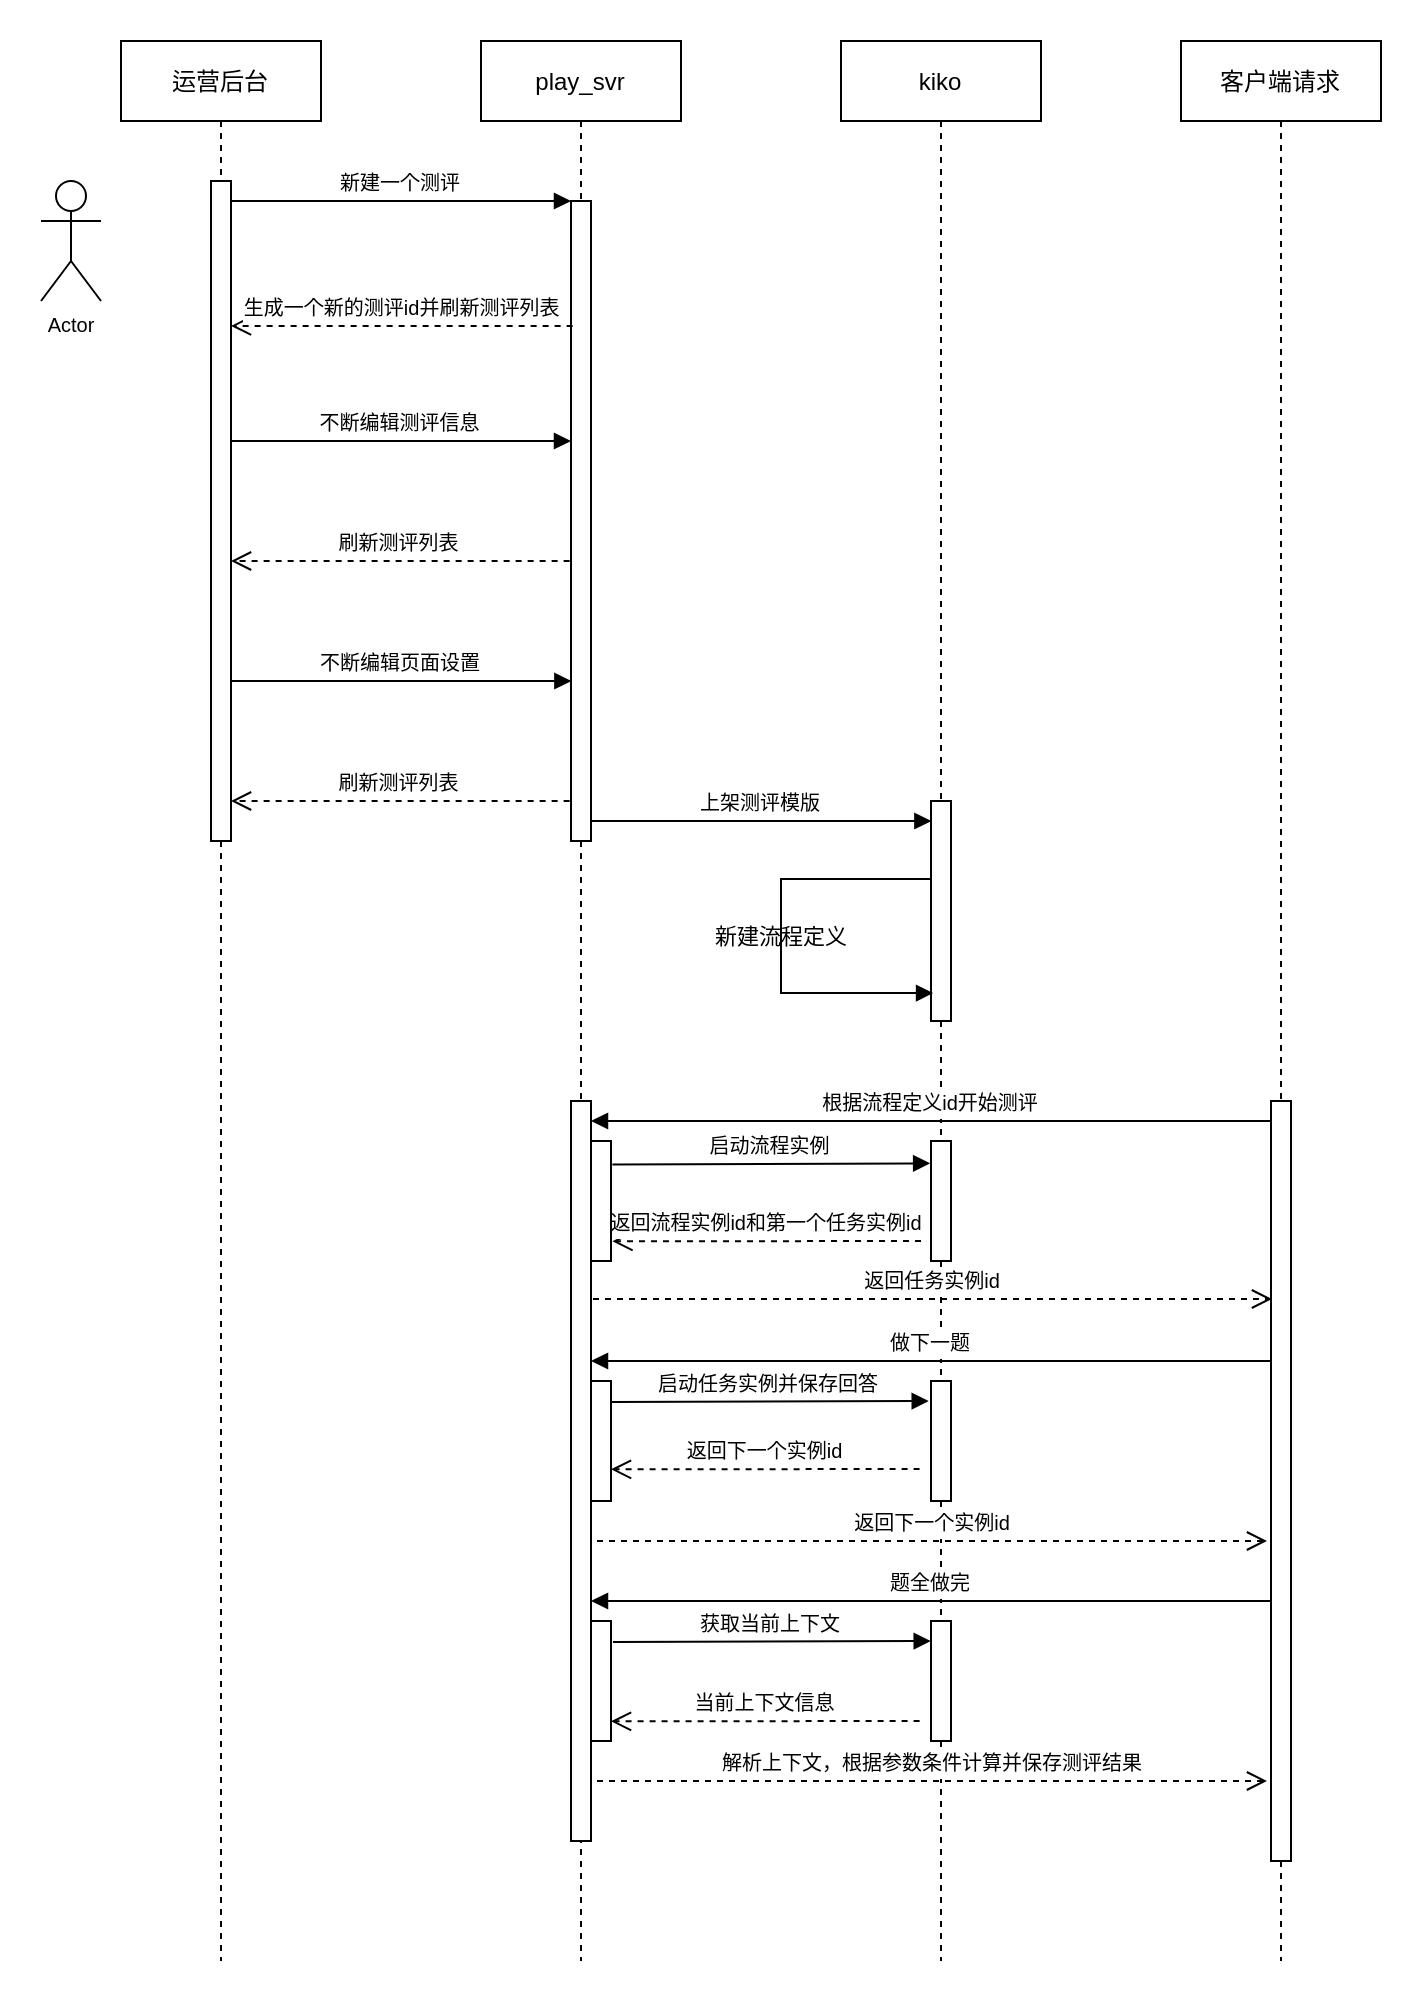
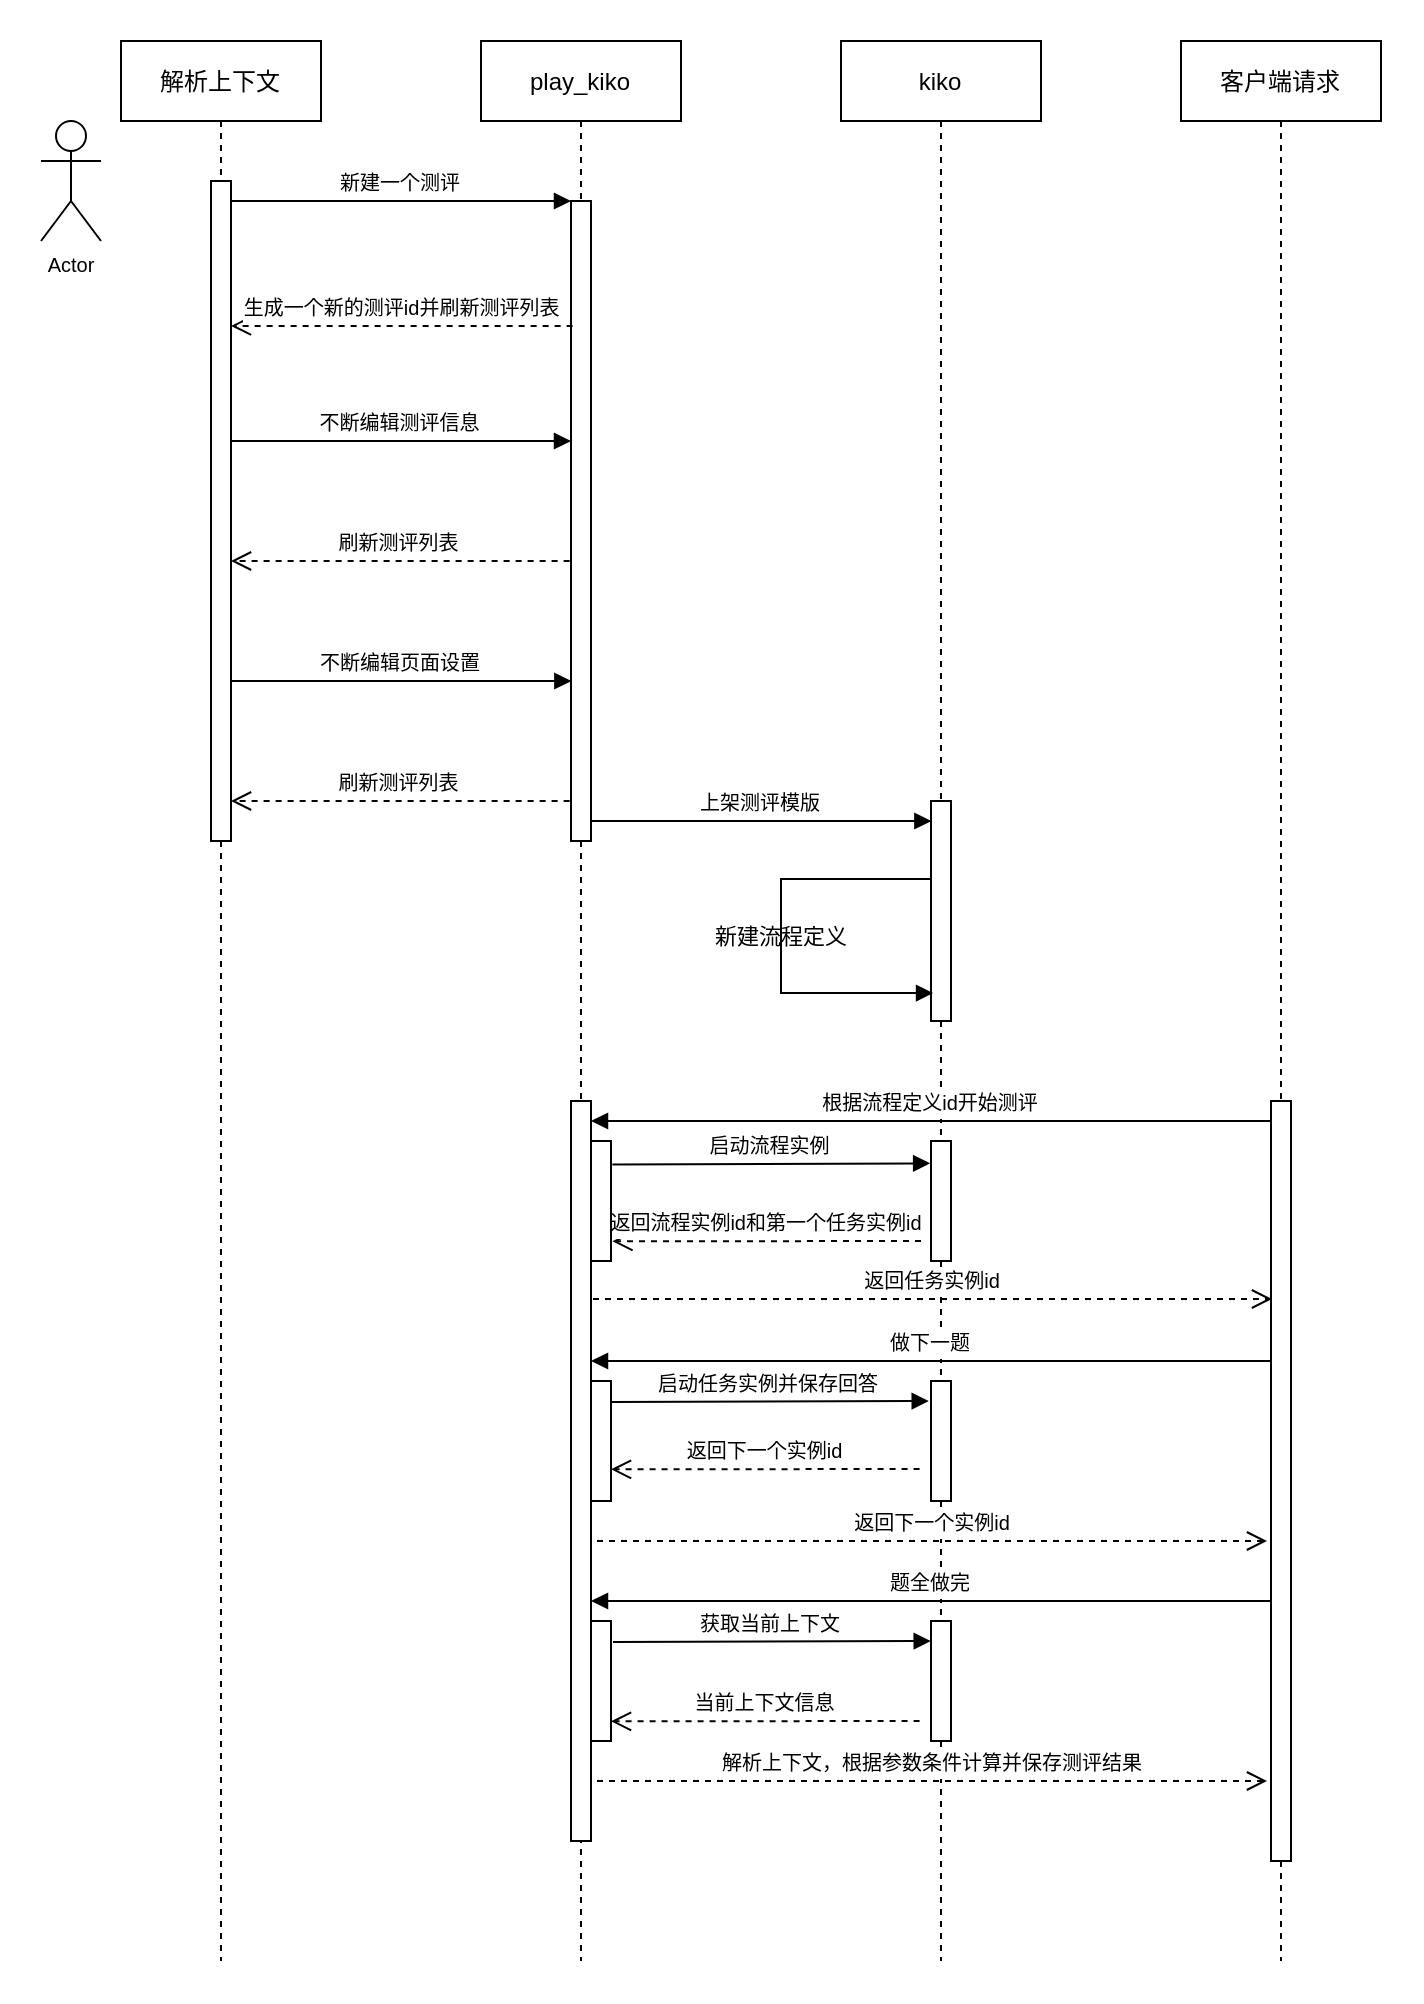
- <mxCell id="2" value="运营后台" style="shape=umlLifeline;perimeter=lifelinePerimeter;container=1;collapsible=0;recursiveResize=0;rounded=0;shadow=0;strokeWidth=1;" parent="1" vertex="1"><mxGeometry x="60" y="20" width="100" height="960" as="geometry" /></mxCell>
+ <mxCell id="2" value="解析上下文" style="shape=umlLifeline;perimeter=lifelinePerimeter;container=1;collapsible=0;recursiveResize=0;rounded=0;shadow=0;strokeWidth=1;" parent="1" vertex="1"><mxGeometry x="60" y="20" width="100" height="960" as="geometry" /></mxCell>
- <mxCell id="4" value="play_svr" style="shape=umlLifeline;perimeter=lifelinePerimeter;container=1;collapsible=0;recursiveResize=0;rounded=0;shadow=0;strokeWidth=1;" parent="1" vertex="1"><mxGeometry x="240" y="20" width="100" height="960" as="geometry" /></mxCell>
+ <mxCell id="4" value="play_kiko" style="shape=umlLifeline;perimeter=lifelinePerimeter;container=1;collapsible=0;recursiveResize=0;rounded=0;shadow=0;strokeWidth=1;" parent="1" vertex="1"><mxGeometry x="240" y="20" width="100" height="960" as="geometry" /></mxCell>
- <mxCell id="19" value="Actor" style="shape=umlActor;verticalLabelPosition=bottom;verticalAlign=top;html=1;fontSize=10;" vertex="1" parent="1"><mxGeometry x="20" y="90" width="30" height="60" as="geometry" /></mxCell>
+ <mxCell id="19" value="Actor" style="shape=umlActor;verticalLabelPosition=bottom;verticalAlign=top;html=1;fontSize=10;" vertex="1" parent="1"><mxGeometry x="20" y="60" width="30" height="60" as="geometry" /></mxCell>
